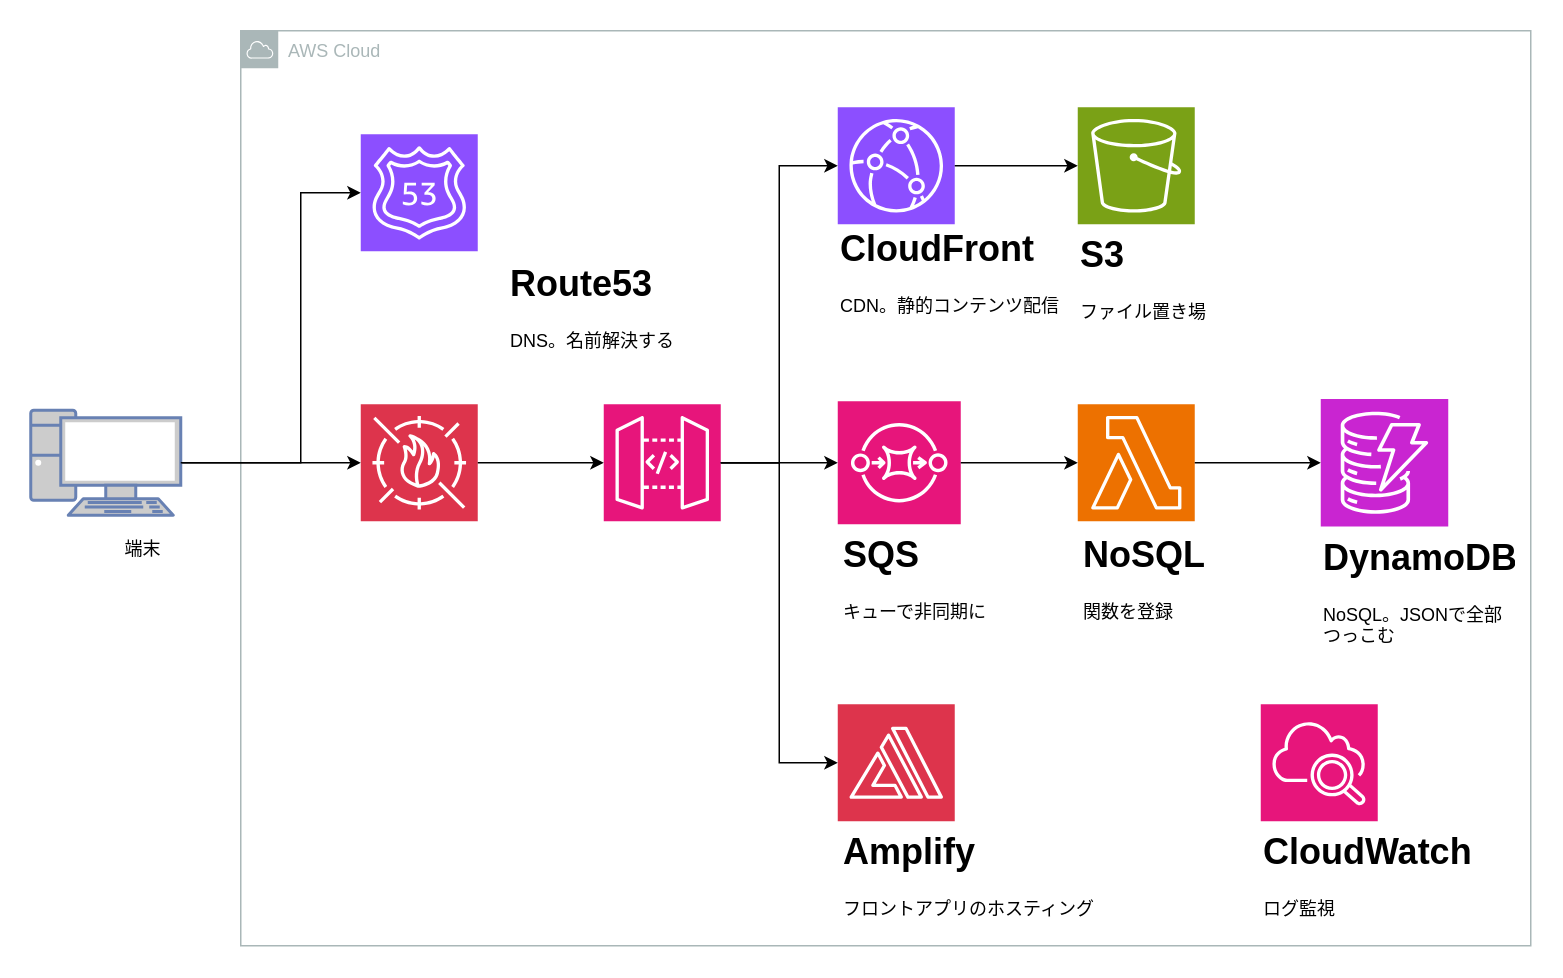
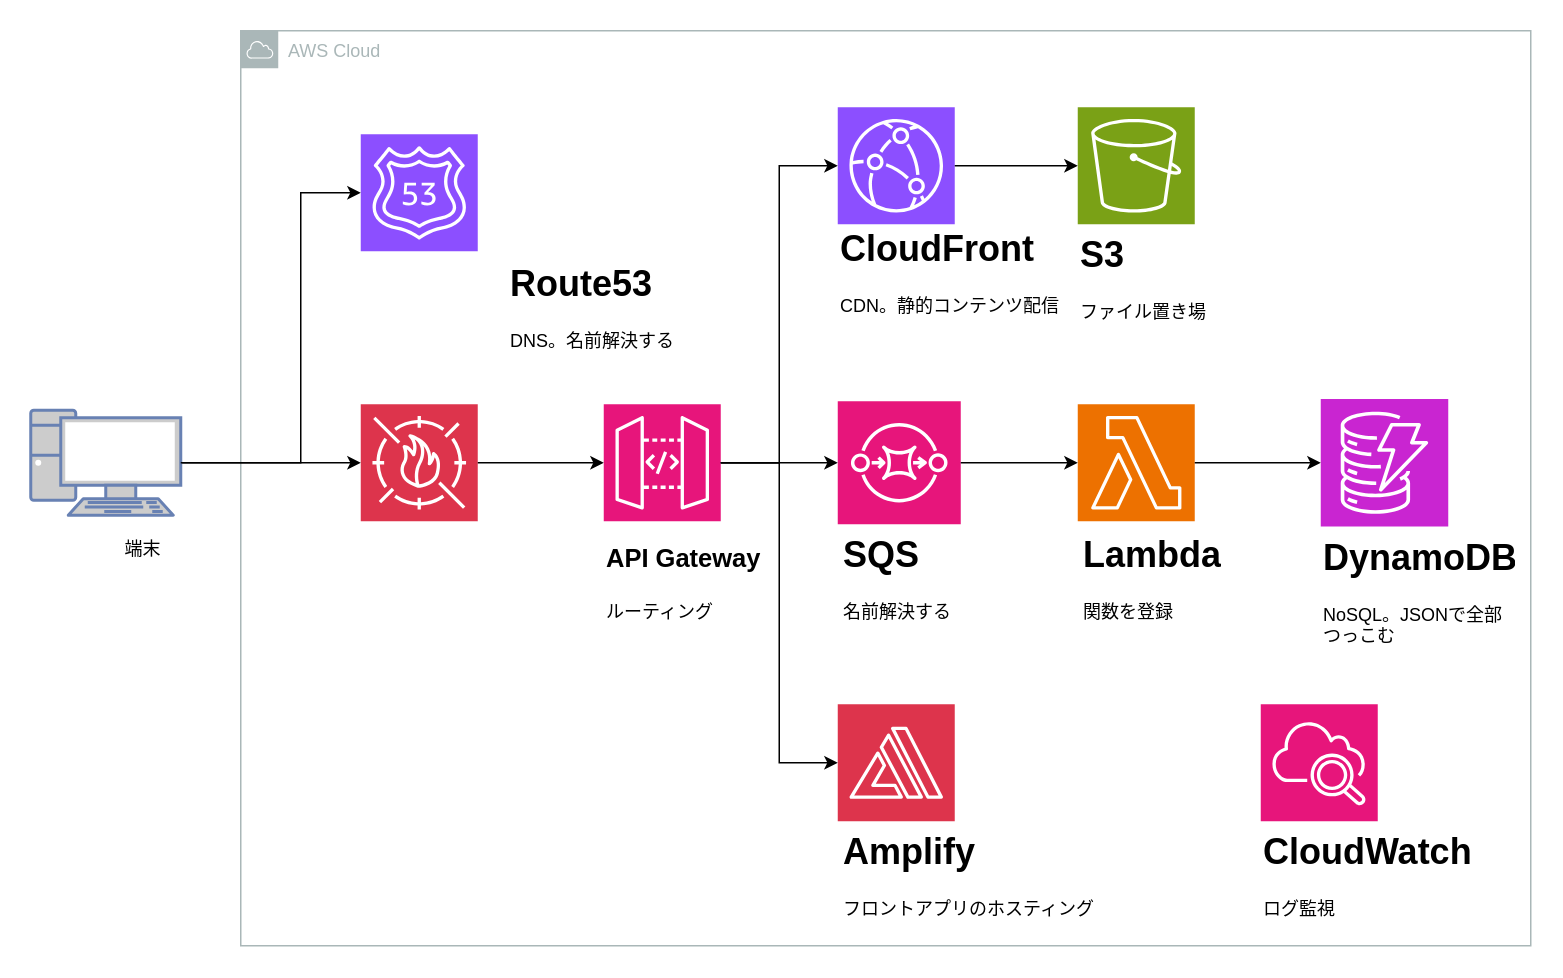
- <mxCell id="20" value="&lt;h1 style=&quot;margin-top: 0px;&quot;&gt;SQS&lt;/h1&gt;&lt;p&gt;キューで非同期に&lt;/p&gt;" style="text;html=1;whiteSpace=wrap;overflow=hidden;rounded=0;" vertex="1" parent="1"><mxGeometry x="560" y="349" width="110" height="70" as="geometry" /></mxCell>
+ <mxCell id="20" value="&lt;h1 style=&quot;margin-top: 0px;&quot;&gt;SQS&lt;/h1&gt;&lt;p&gt;名前解決する&lt;/p&gt;" style="text;html=1;whiteSpace=wrap;overflow=hidden;rounded=0;" vertex="1" parent="1"><mxGeometry x="560" y="349" width="110" height="70" as="geometry" /></mxCell>
- <mxCell id="23" value="&lt;h1 style=&quot;margin-top: 0px;&quot;&gt;NoSQL&lt;/h1&gt;&lt;p&gt;関数を登録&lt;/p&gt;" style="text;html=1;whiteSpace=wrap;overflow=hidden;rounded=0;" vertex="1" parent="1"><mxGeometry x="720" y="349" width="110" height="70" as="geometry" /></mxCell>
+ <mxCell id="23" value="&lt;h1 style=&quot;margin-top: 0px;&quot;&gt;Lambda&lt;/h1&gt;&lt;p&gt;関数を登録&lt;/p&gt;" style="text;html=1;whiteSpace=wrap;overflow=hidden;rounded=0;" vertex="1" parent="1"><mxGeometry x="720" y="349" width="110" height="70" as="geometry" /></mxCell>
+ <mxCell id="19" value="&lt;h1 style=&quot;margin-top: 0px;&quot;&gt;&lt;font style=&quot;font-size: 17px;&quot;&gt;API Gateway&lt;/font&gt;&lt;/h1&gt;&lt;p style=&quot;font-size: 12px;&quot;&gt;ルーティング&lt;/p&gt;" style="text;html=1;whiteSpace=wrap;overflow=hidden;rounded=0;fontSize=12;" vertex="1" parent="1"><mxGeometry x="402" y="349" width="110" height="70" as="geometry" /></mxCell>
